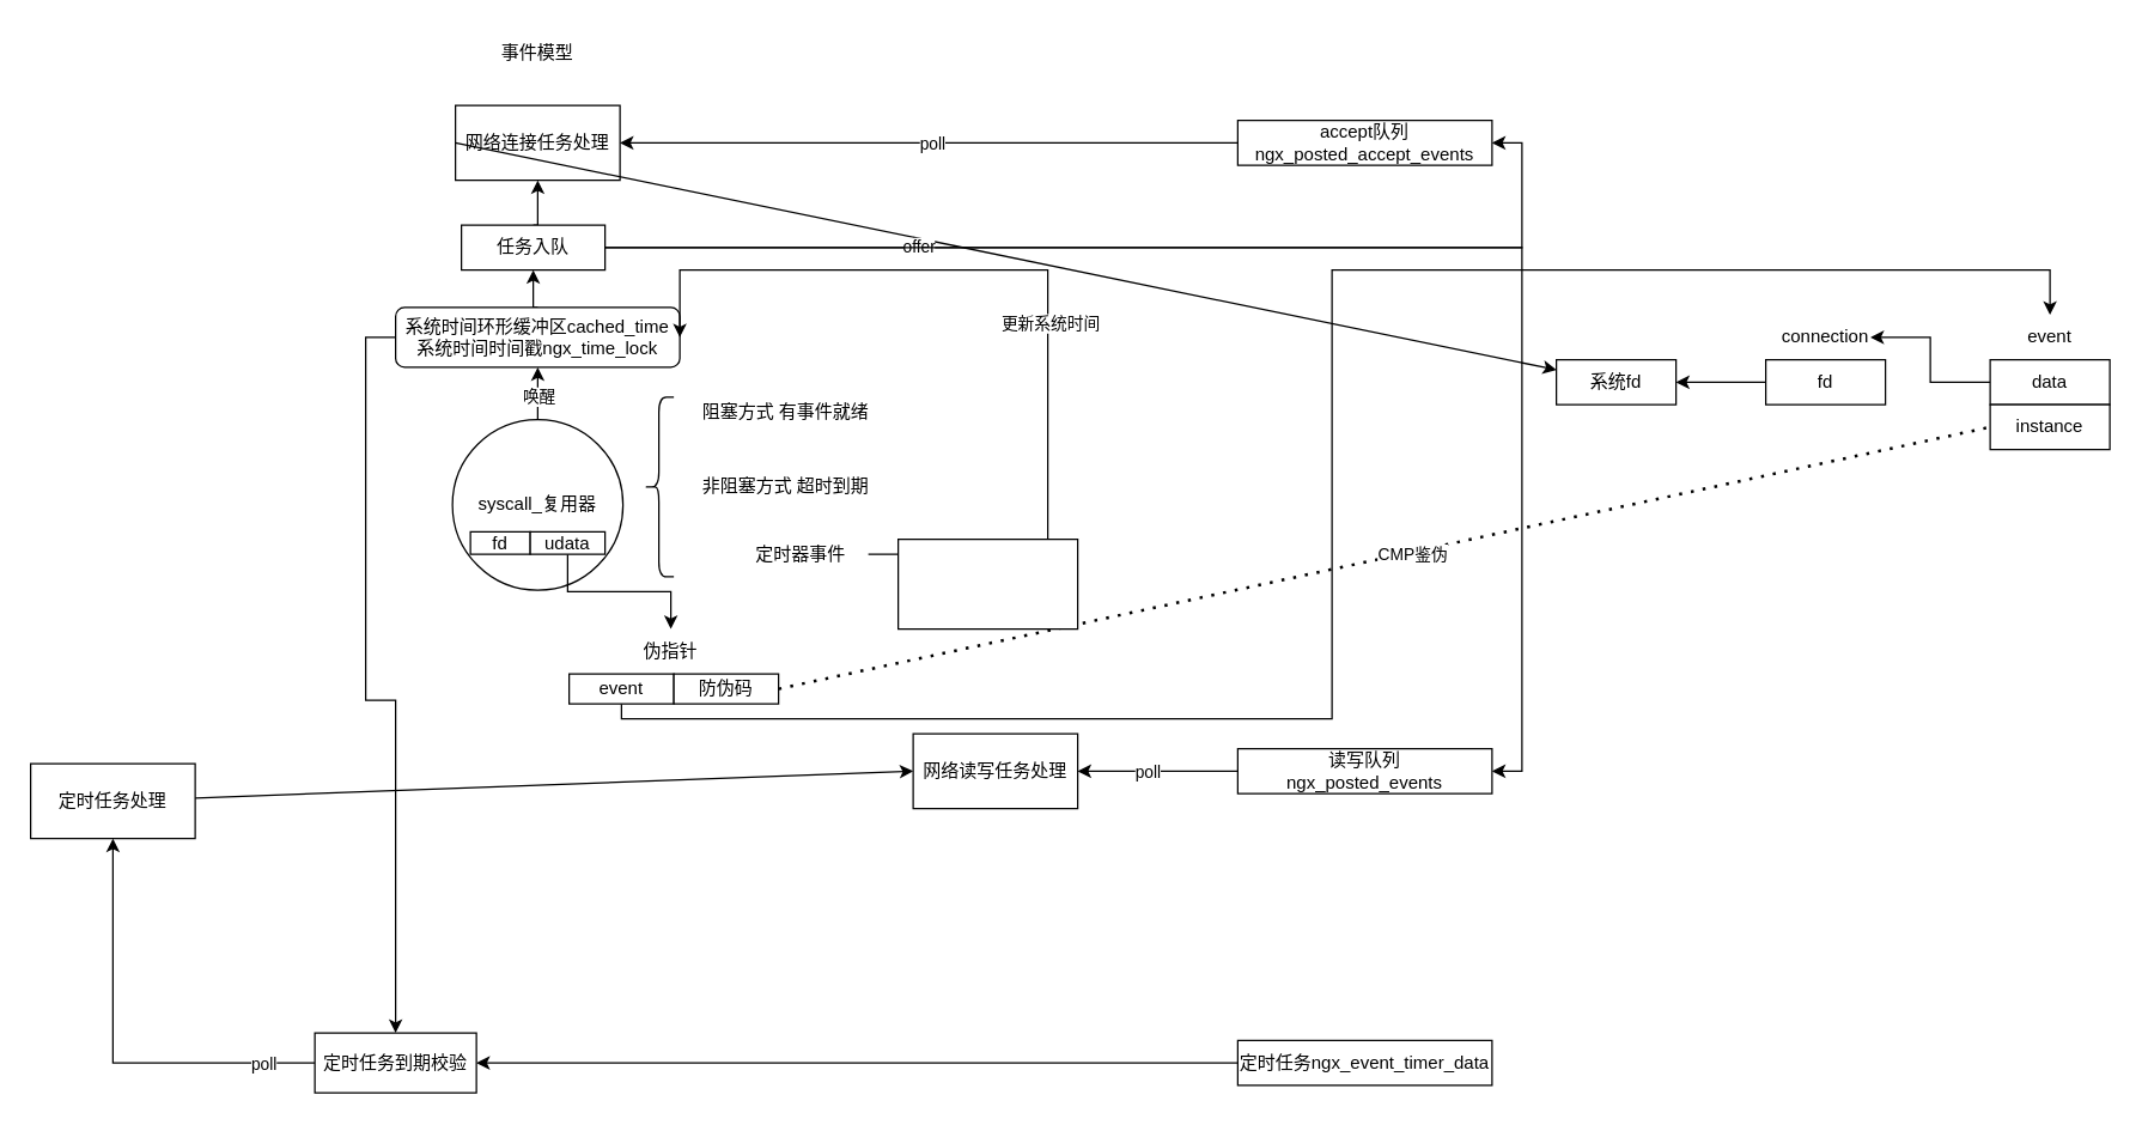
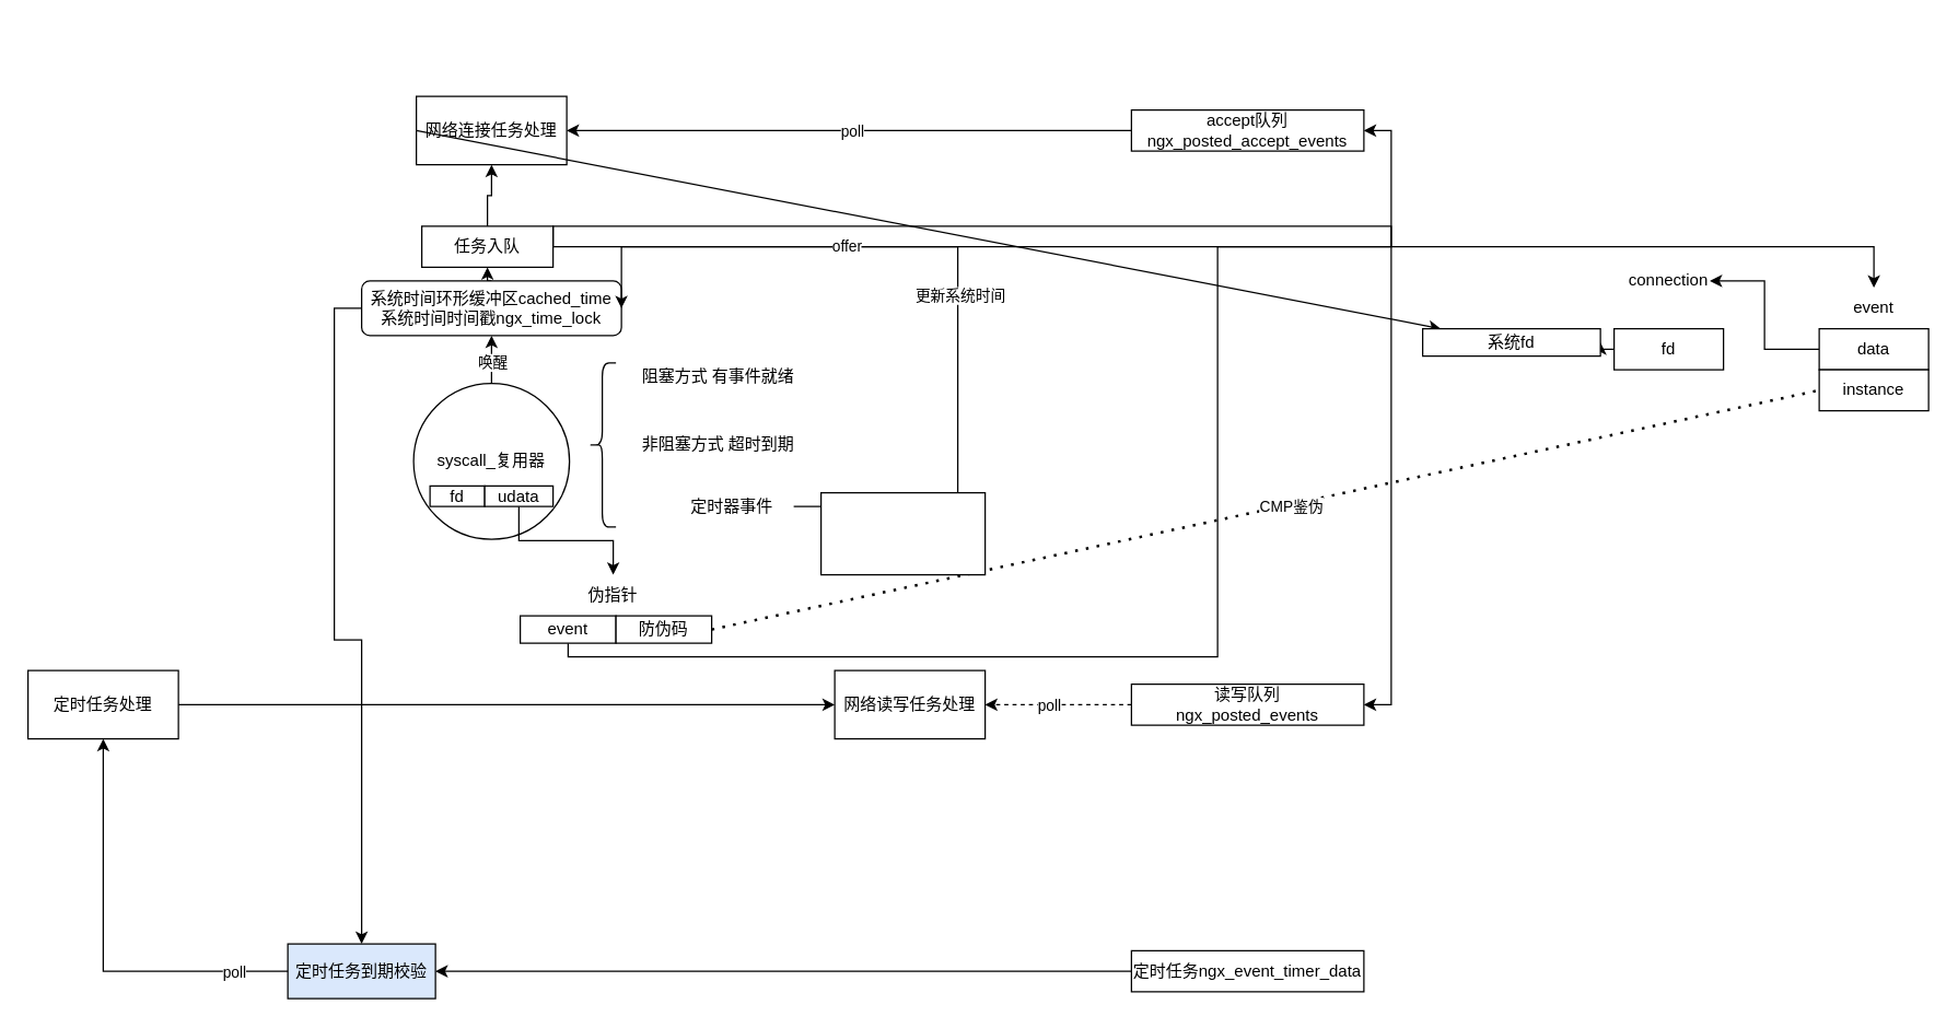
- <mxCell id="20" value="事件模型" style="text;html=1;align=center;verticalAlign=middle;whiteSpace=wrap;rounded=0;" parent="1" vertex="1"><mxGeometry x="329" y="20" width="60" height="30" as="geometry" /></mxCell>
- <mxCell id="54" value="任务入队" style="rounded=0;whiteSpace=wrap;html=1;" vertex="1" parent="1"><mxGeometry x="308" y="150" width="96" height="30" as="geometry" /></mxCell>
+ <mxCell id="54" value="任务入队" style="rounded=0;whiteSpace=wrap;html=1;" vertex="1" parent="1"><mxGeometry x="308" y="165" width="96" height="30" as="geometry" /></mxCell>
- <mxCell id="37" value="connection" style="text;html=1;align=center;verticalAlign=middle;whiteSpace=wrap;rounded=0;" parent="1" vertex="1"><mxGeometry x="1190" y="210" width="60" height="30" as="geometry" /></mxCell>
+ <mxCell id="37" value="connection" style="text;html=1;align=center;verticalAlign=middle;whiteSpace=wrap;rounded=0;" parent="1" vertex="1"><mxGeometry x="1190" y="190" width="60" height="30" as="geometry" /></mxCell>
- <mxCell id="38" value="系统fd" style="rounded=0;whiteSpace=wrap;html=1;" parent="1" vertex="1"><mxGeometry x="1040" y="240" width="80" height="30" as="geometry" /></mxCell>
+ <mxCell id="38" value="系统fd" style="rounded=0;whiteSpace=wrap;html=1;" parent="1" vertex="1"><mxGeometry x="1040" y="240" width="130" height="20" as="geometry" /></mxCell>
- <mxCell id="17" style="edgeStyle=orthogonalEdgeStyle;rounded=0;orthogonalLoop=1;jettySize=auto;html=1;exitX=0;exitY=0.5;exitDx=0;exitDy=0;entryX=1;entryY=0.5;entryDx=0;entryDy=0;" parent="1" source="19" target="4" edge="1"><mxGeometry relative="1" as="geometry" /></mxCell>
+ <mxCell id="17" style="edgeStyle=orthogonalEdgeStyle;rounded=0;orthogonalLoop=1;jettySize=auto;html=1;exitX=0;exitY=0.5;exitDx=0;exitDy=0;entryX=1;entryY=0.5;entryDx=0;entryDy=0;dashed=1;" parent="1" source="19" target="4" edge="1"><mxGeometry relative="1" as="geometry" /></mxCell>
- <mxCell id="3" value="定时任务处理" style="rounded=0;whiteSpace=wrap;html=1;" parent="1" vertex="1"><mxGeometry x="20" y="510" width="110" height="50" as="geometry" /></mxCell>
+ <mxCell id="3" value="定时任务处理" style="rounded=0;whiteSpace=wrap;html=1;" parent="1" vertex="1"><mxGeometry x="20" y="490" width="110" height="50" as="geometry" /></mxCell>
- <mxCell id="48" value="定时任务到期校验" style="rounded=0;whiteSpace=wrap;html=1;" vertex="1" parent="1"><mxGeometry x="210" y="690" width="108" height="40" as="geometry" /></mxCell>
+ <mxCell id="48" value="定时任务到期校验" style="rounded=0;whiteSpace=wrap;html=1;fillColor=#dae8fc;" vertex="1" parent="1"><mxGeometry x="210" y="690" width="108" height="40" as="geometry" /></mxCell>
